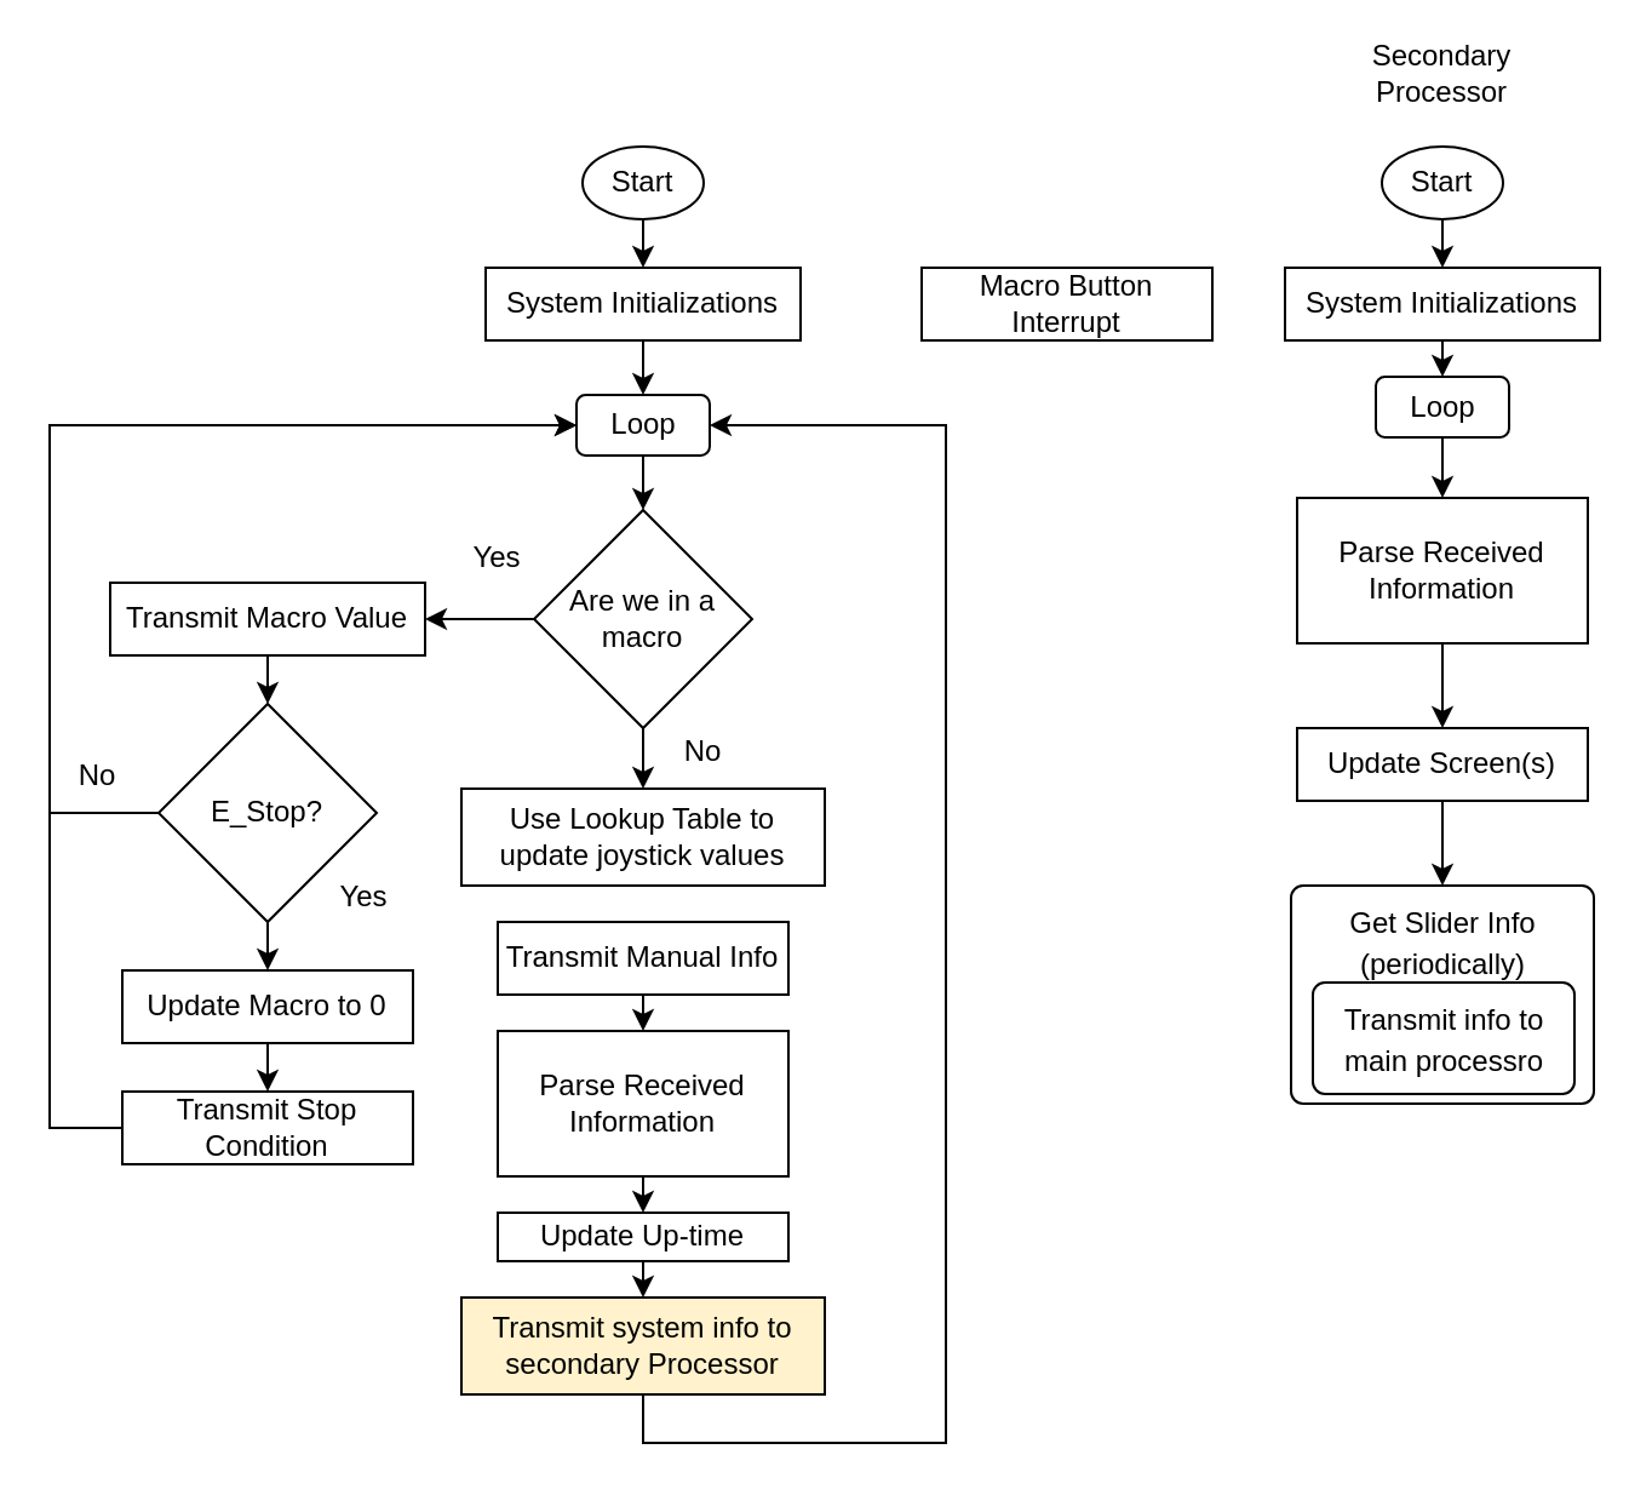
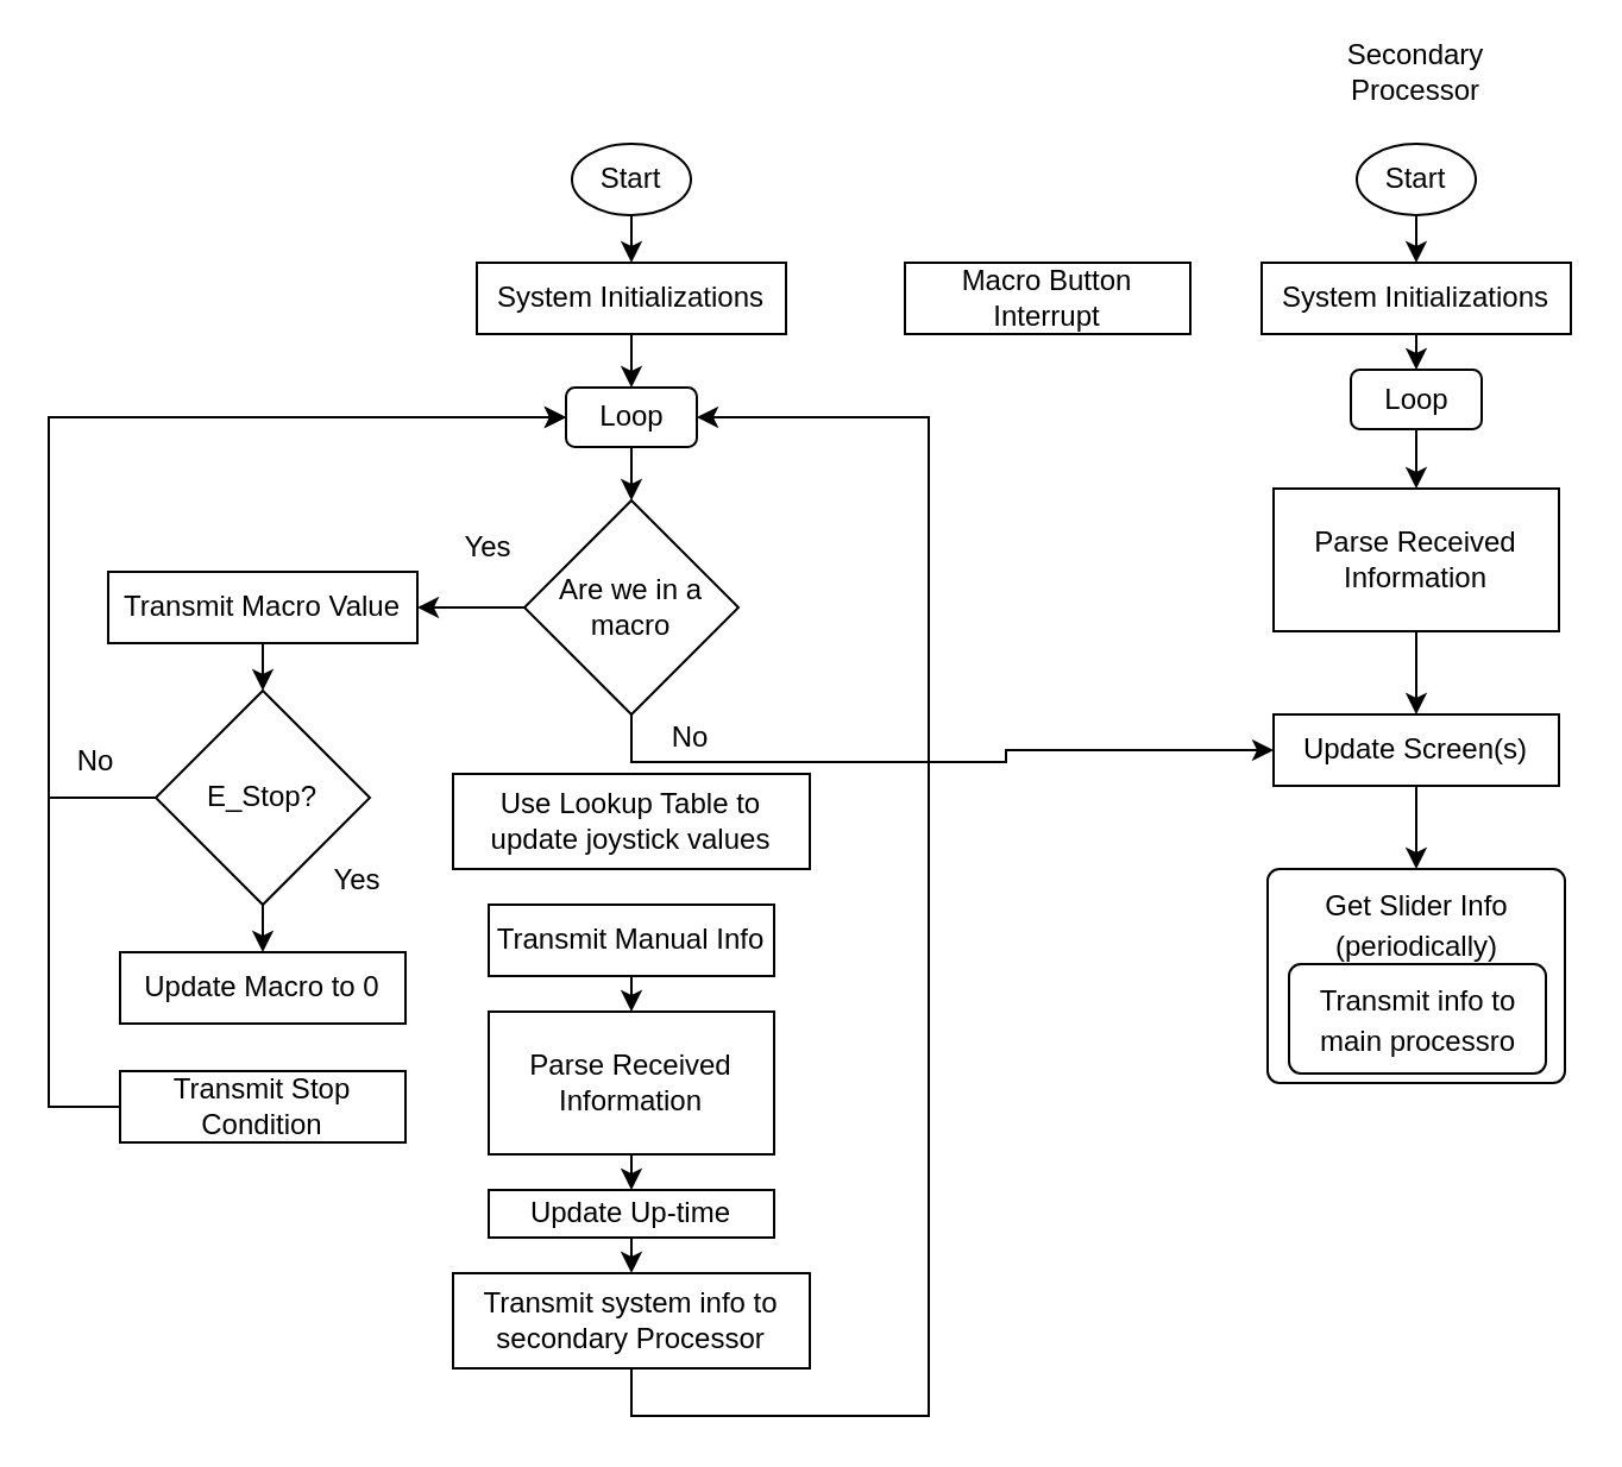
- <mxCell id="19" style="edgeStyle=orthogonalEdgeStyle;rounded=0;orthogonalLoop=1;jettySize=auto;html=1;exitX=0.5;exitY=1;exitDx=0;exitDy=0;entryX=0.5;entryY=0;entryDx=0;entryDy=0;" edge="1" parent="1" source="20" target="33"><mxGeometry relative="1" as="geometry" /></mxCell>
+ <mxCell id="19" style="edgeStyle=orthogonalEdgeStyle;rounded=0;orthogonalLoop=1;jettySize=auto;html=1;exitX=0.5;exitY=1;exitDx=0;exitDy=0;" edge="1" parent="1" source="20" target="13"><mxGeometry relative="1" as="geometry" /></mxCell>
- <mxCell id="41" style="edgeStyle=orthogonalEdgeStyle;rounded=0;orthogonalLoop=1;jettySize=auto;html=1;exitX=0.5;exitY=1;exitDx=0;exitDy=0;entryX=0.5;entryY=0;entryDx=0;entryDy=0;" edge="1" parent="1" source="42" target="44"><mxGeometry relative="1" as="geometry" /></mxCell>
- <mxCell id="28" value="Transmit system info to secondary Processor" style="rounded=0;whiteSpace=wrap;html=1;fillColor=#fff2cc;" vertex="1" parent="1"><mxGeometry x="190" y="535" width="150" height="40" as="geometry" /></mxCell>
+ <mxCell id="28" value="Transmit system info to secondary Processor" style="rounded=0;whiteSpace=wrap;html=1;" vertex="1" parent="1"><mxGeometry x="190" y="535" width="150" height="40" as="geometry" /></mxCell>
